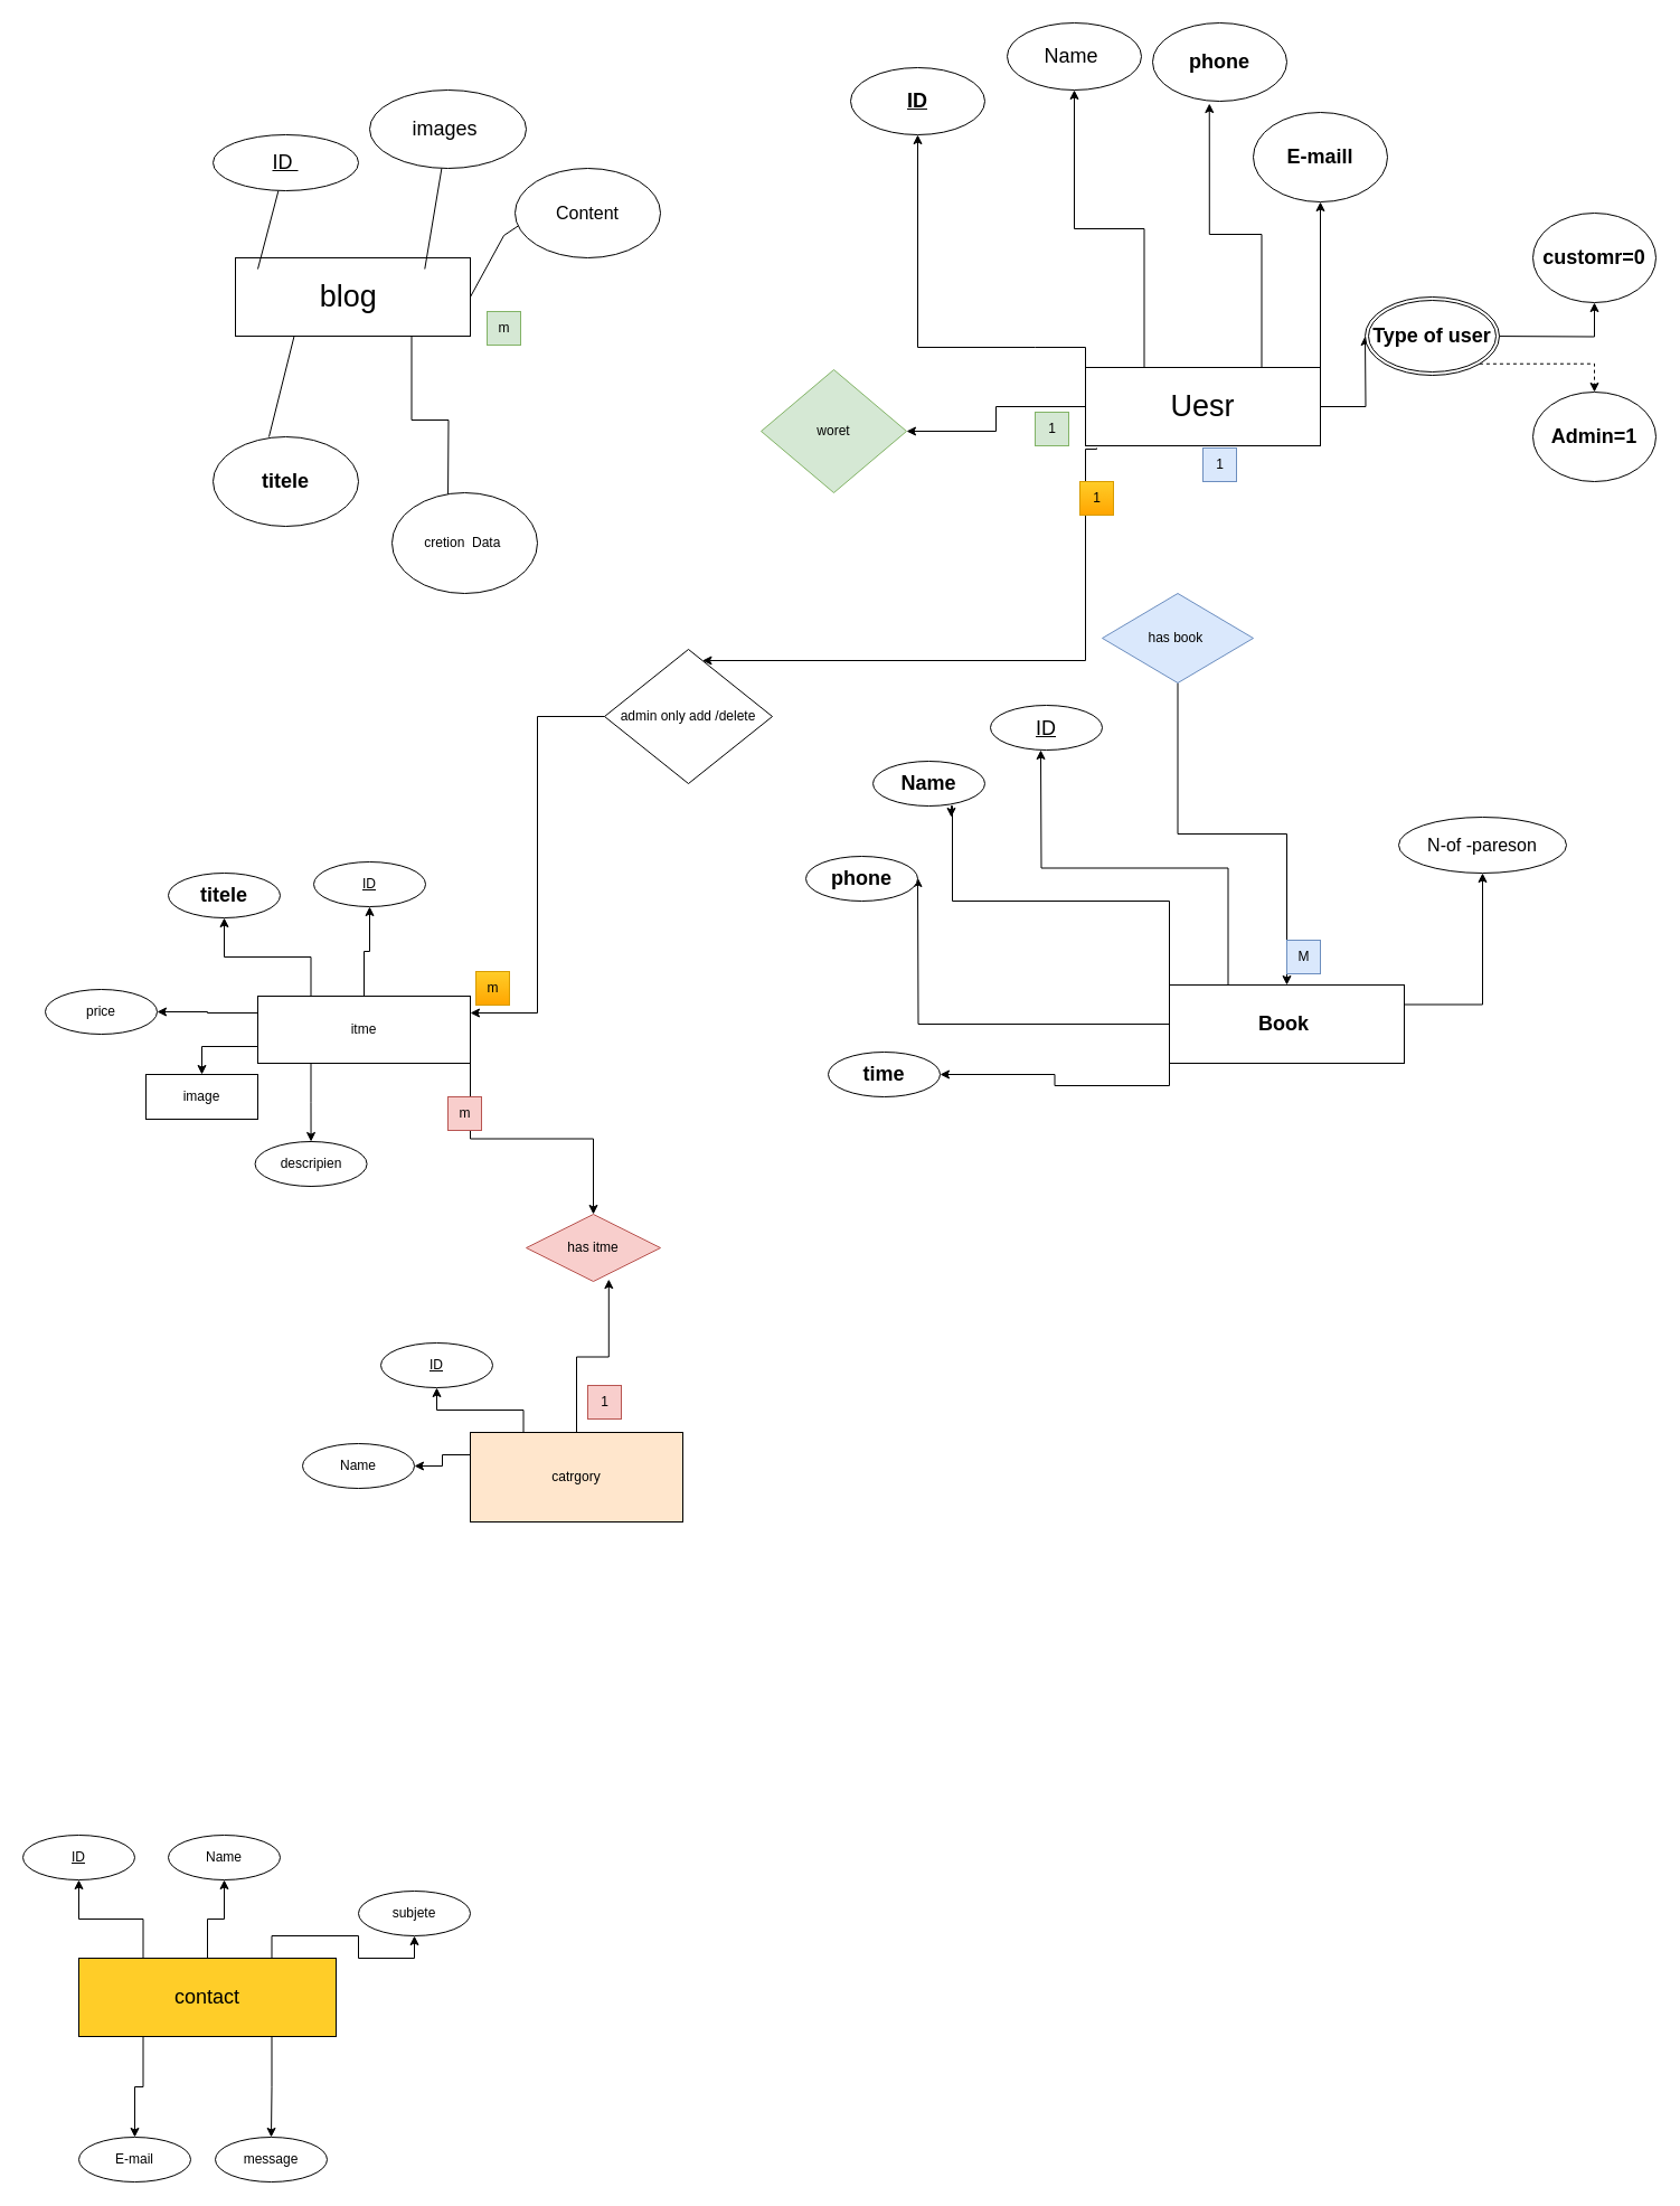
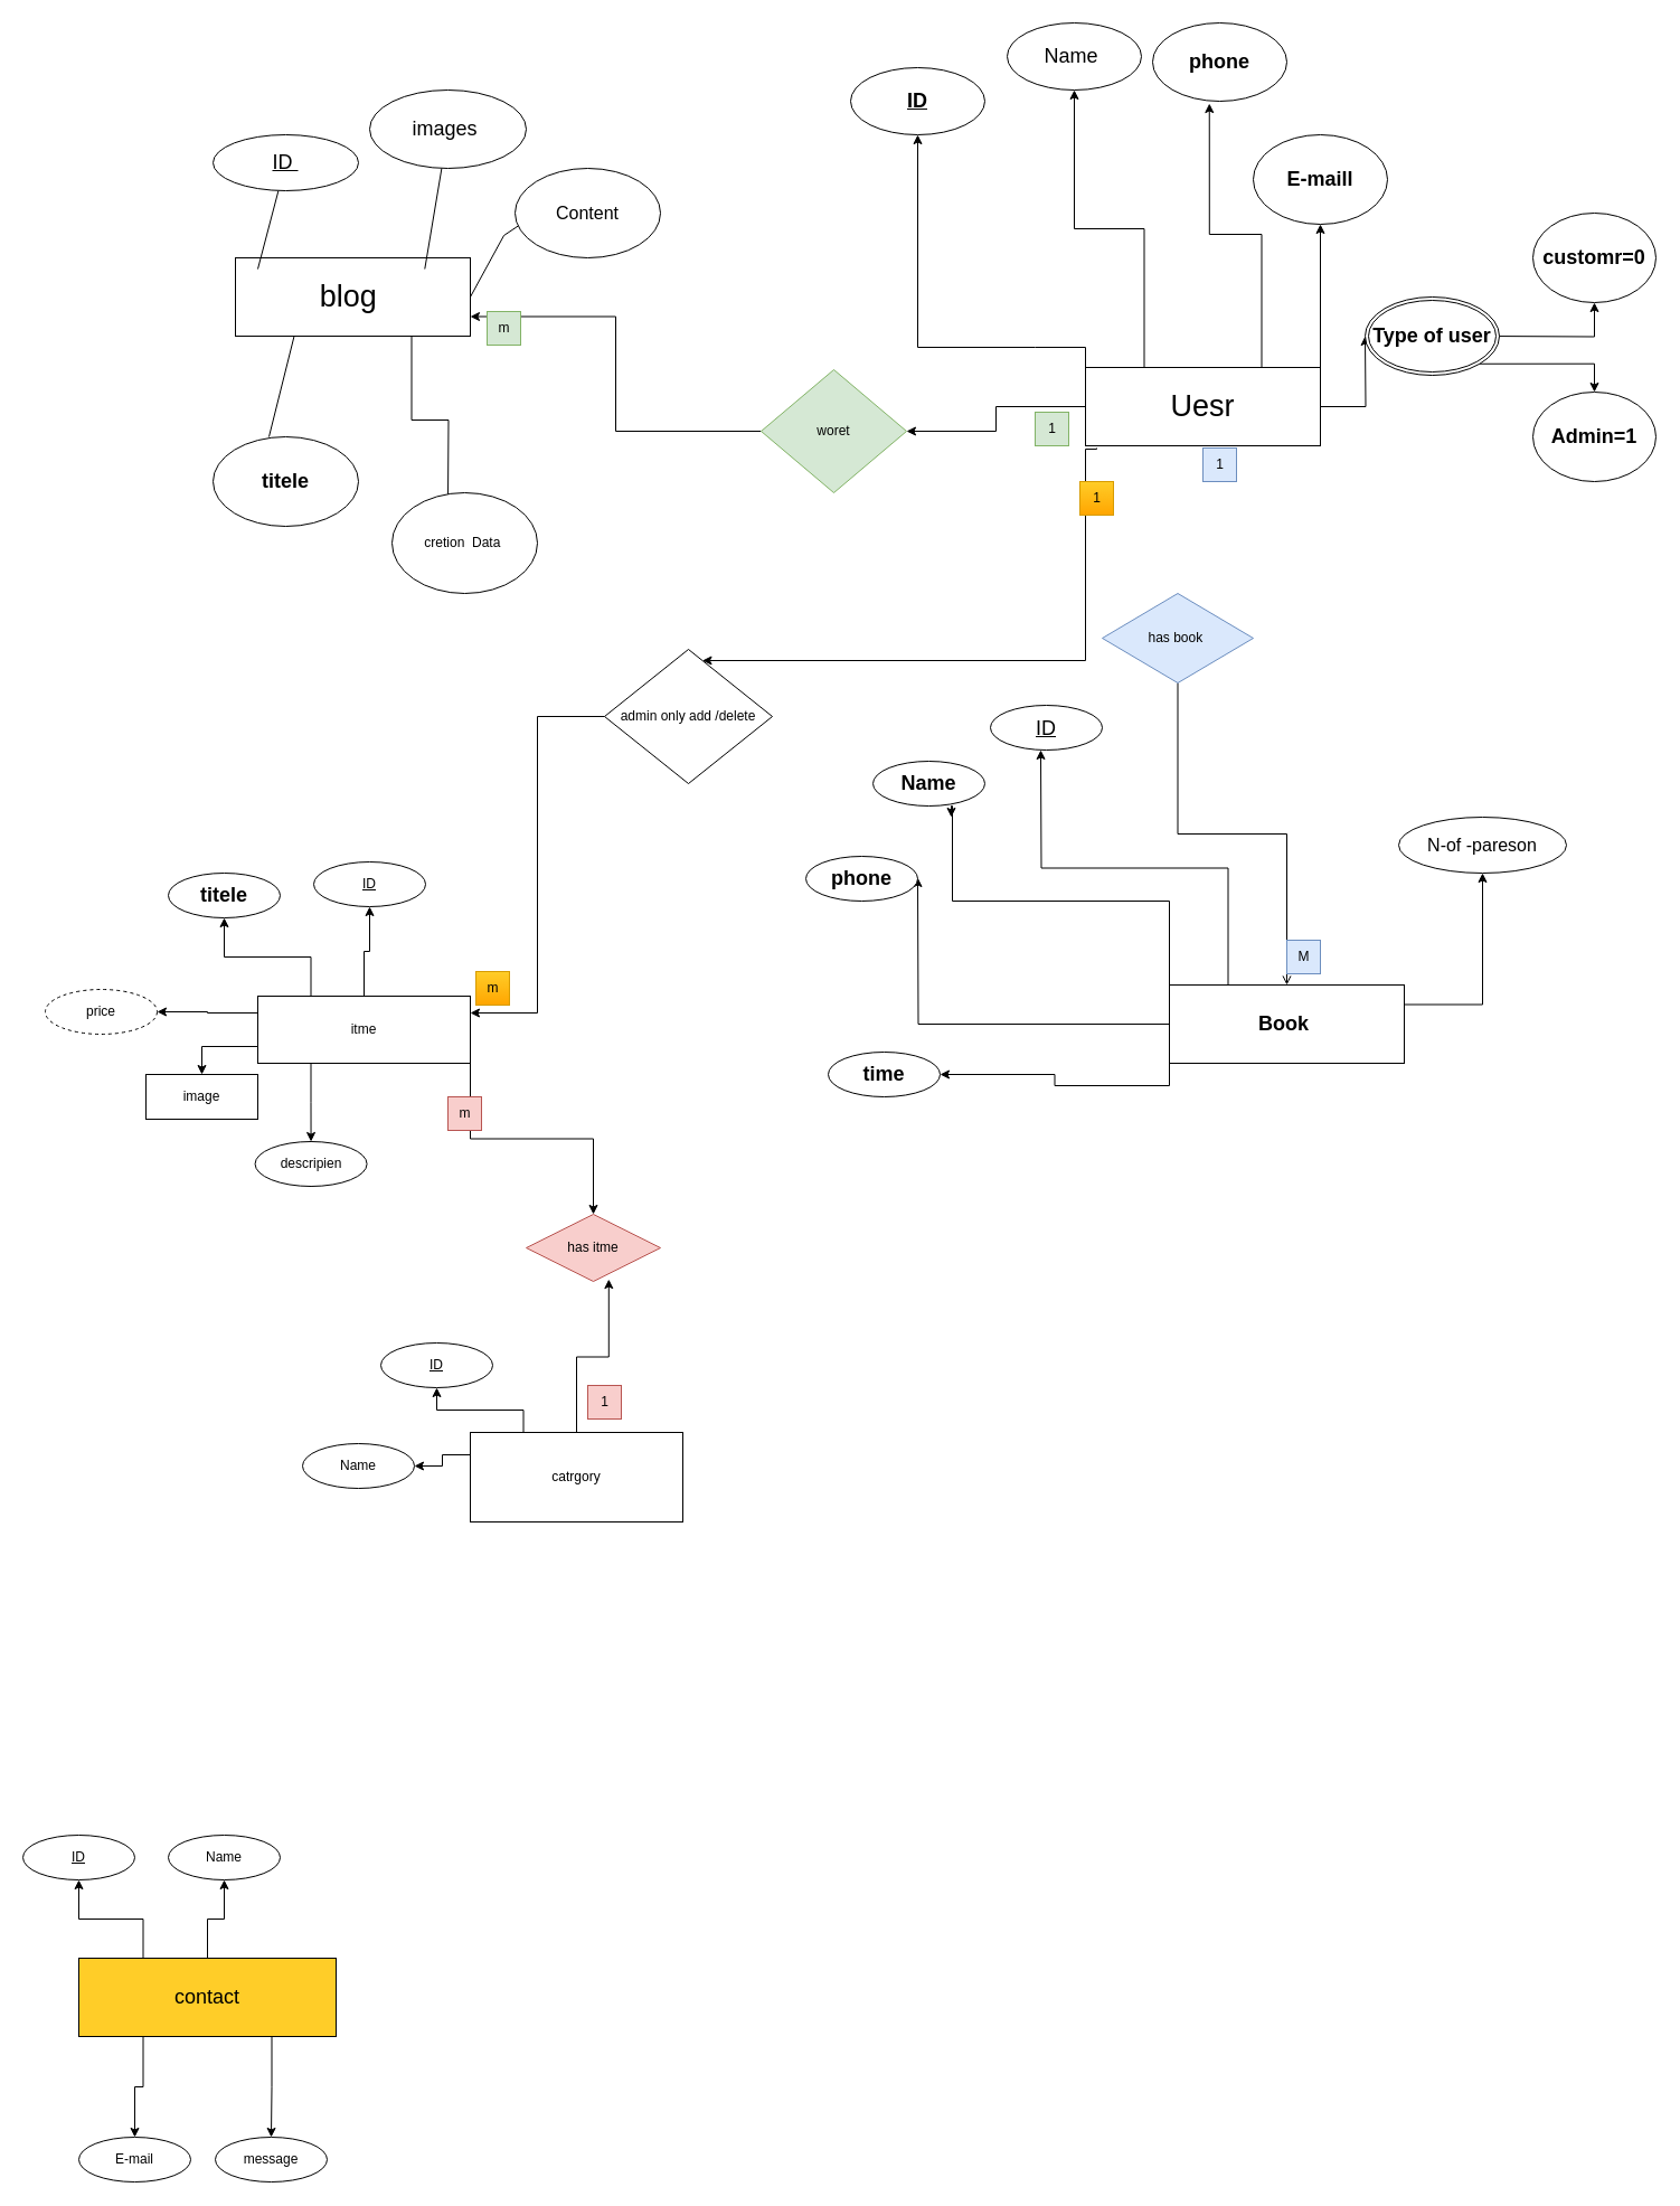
- <mxCell id="25" value="&lt;h2&gt;E-maill&lt;/h2&gt;" style="ellipse;whiteSpace=wrap;html=1;" parent="1" vertex="1"><mxGeometry x="1120" y="100" width="120" height="80" as="geometry" /></mxCell>
+ <mxCell id="25" value="&lt;h2&gt;E-maill&lt;/h2&gt;" style="ellipse;whiteSpace=wrap;html=1;" parent="1" vertex="1"><mxGeometry x="1120" y="120" width="120" height="80" as="geometry" /></mxCell>
- <mxCell id="29" style="edgeStyle=orthogonalEdgeStyle;rounded=0;orthogonalLoop=1;jettySize=auto;html=1;exitX=1;exitY=1;exitDx=0;exitDy=0;dashed=1;" edge="1" parent="1" source="30" target="28"><mxGeometry relative="1" as="geometry" /></mxCell>
+ <mxCell id="29" style="edgeStyle=orthogonalEdgeStyle;rounded=0;orthogonalLoop=1;jettySize=auto;html=1;exitX=1;exitY=1;exitDx=0;exitDy=0;" edge="1" parent="1" source="30" target="28"><mxGeometry relative="1" as="geometry" /></mxCell>
+ <mxCell id="79" style="edgeStyle=orthogonalEdgeStyle;rounded=0;orthogonalLoop=1;jettySize=auto;html=1;exitX=0;exitY=0.5;exitDx=0;exitDy=0;entryX=1;entryY=0.75;entryDx=0;entryDy=0;" edge="1" parent="1" source="80" target="3"><mxGeometry relative="1" as="geometry" /></mxCell>
- <mxCell id="37" style="edgeStyle=orthogonalEdgeStyle;rounded=0;orthogonalLoop=1;jettySize=auto;html=1;exitX=0.5;exitY=1;exitDx=0;exitDy=0;entryX=0.5;entryY=0;entryDx=0;entryDy=0;" parent="1" source="38" target="36" edge="1"><mxGeometry relative="1" as="geometry" /></mxCell>
+ <mxCell id="37" style="edgeStyle=orthogonalEdgeStyle;rounded=0;orthogonalLoop=1;jettySize=auto;html=1;exitX=0.5;exitY=1;exitDx=0;exitDy=0;entryX=0.5;entryY=0;entryDx=0;entryDy=0;endArrow=open;" parent="1" source="38" target="36" edge="1"><mxGeometry relative="1" as="geometry" /></mxCell>
- <mxCell id="67" value="price" style="ellipse;whiteSpace=wrap;html=1;align=center;" vertex="1" parent="1"><mxGeometry x="40" y="884" width="100" height="40" as="geometry" /></mxCell>
+ <mxCell id="67" value="price" style="ellipse;whiteSpace=wrap;html=1;align=center;dashed=1;" vertex="1" parent="1"><mxGeometry x="40" y="884" width="100" height="40" as="geometry" /></mxCell>
- <mxCell id="73" value="catrgory" style="whiteSpace=wrap;html=1;align=center;fillColor=#ffe6cc;" vertex="1" parent="1"><mxGeometry x="420" y="1280" width="190" height="80" as="geometry" /></mxCell>
+ <mxCell id="73" value="catrgory" style="whiteSpace=wrap;html=1;align=center;" vertex="1" parent="1"><mxGeometry x="420" y="1280" width="190" height="80" as="geometry" /></mxCell>
- <mxCell id="55" value="subjete" style="ellipse;whiteSpace=wrap;html=1;align=center;" vertex="1" parent="1"><mxGeometry x="320" y="1690" width="100" height="40" as="geometry" /></mxCell>
- <mxCell id="49" style="edgeStyle=orthogonalEdgeStyle;rounded=0;orthogonalLoop=1;jettySize=auto;html=1;exitX=0.75;exitY=0;exitDx=0;exitDy=0;" edge="1" parent="1" source="52" target="55"><mxGeometry relative="1" as="geometry"><mxPoint x="290" y="1670" as="targetPoint" /></mxGeometry></mxCell>
